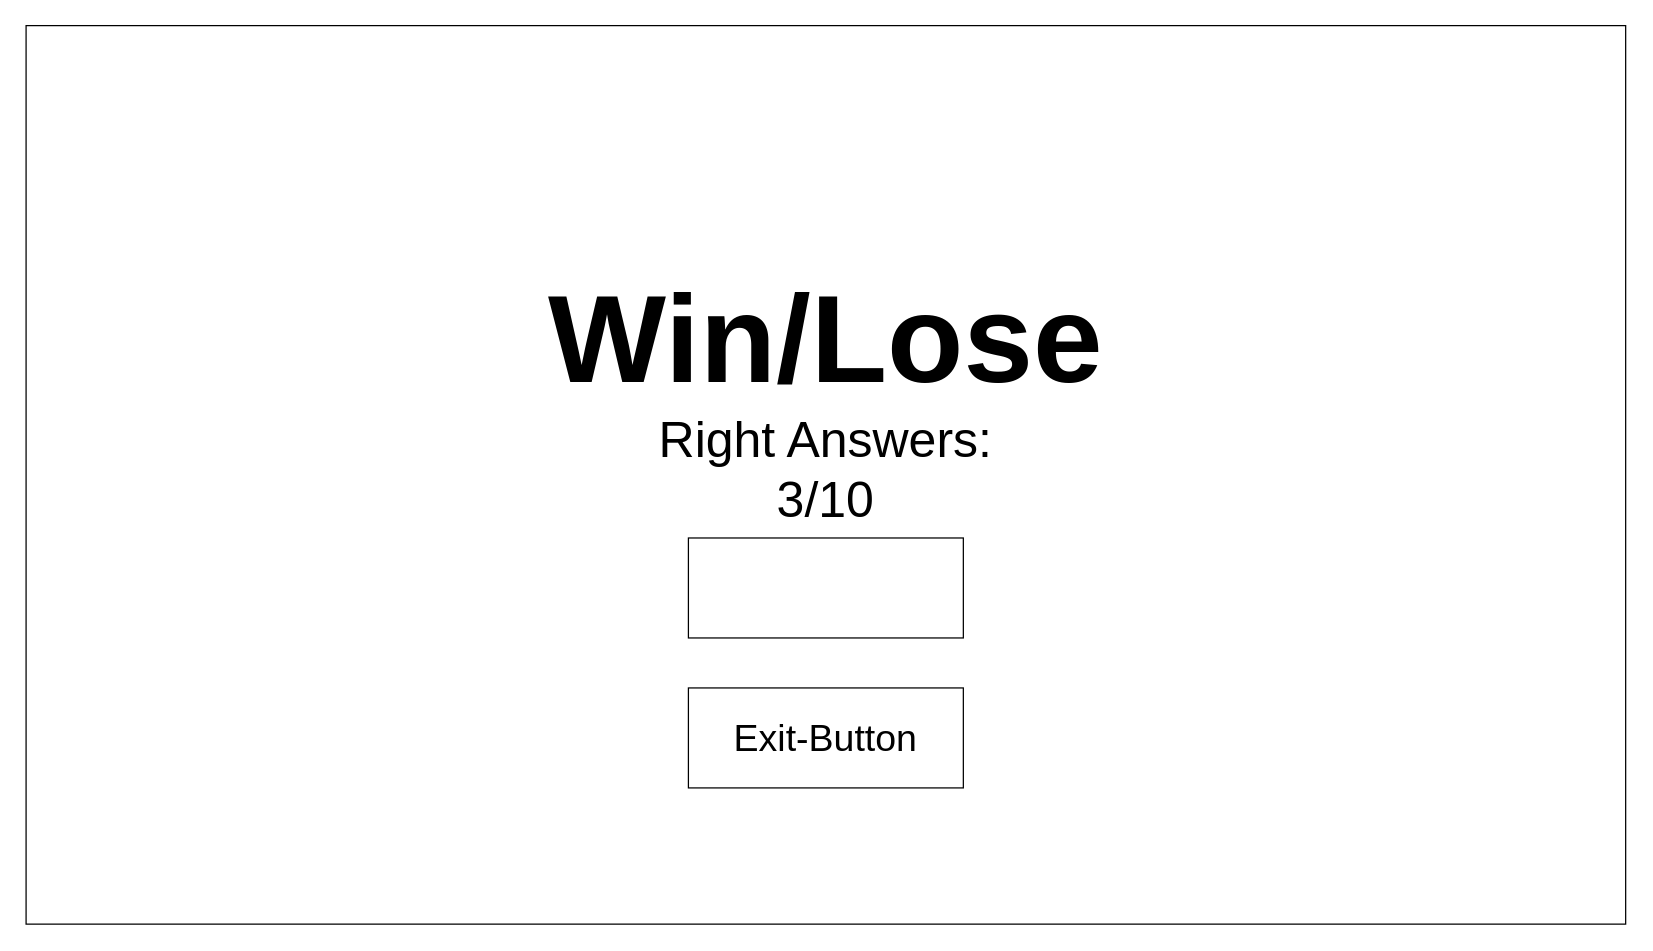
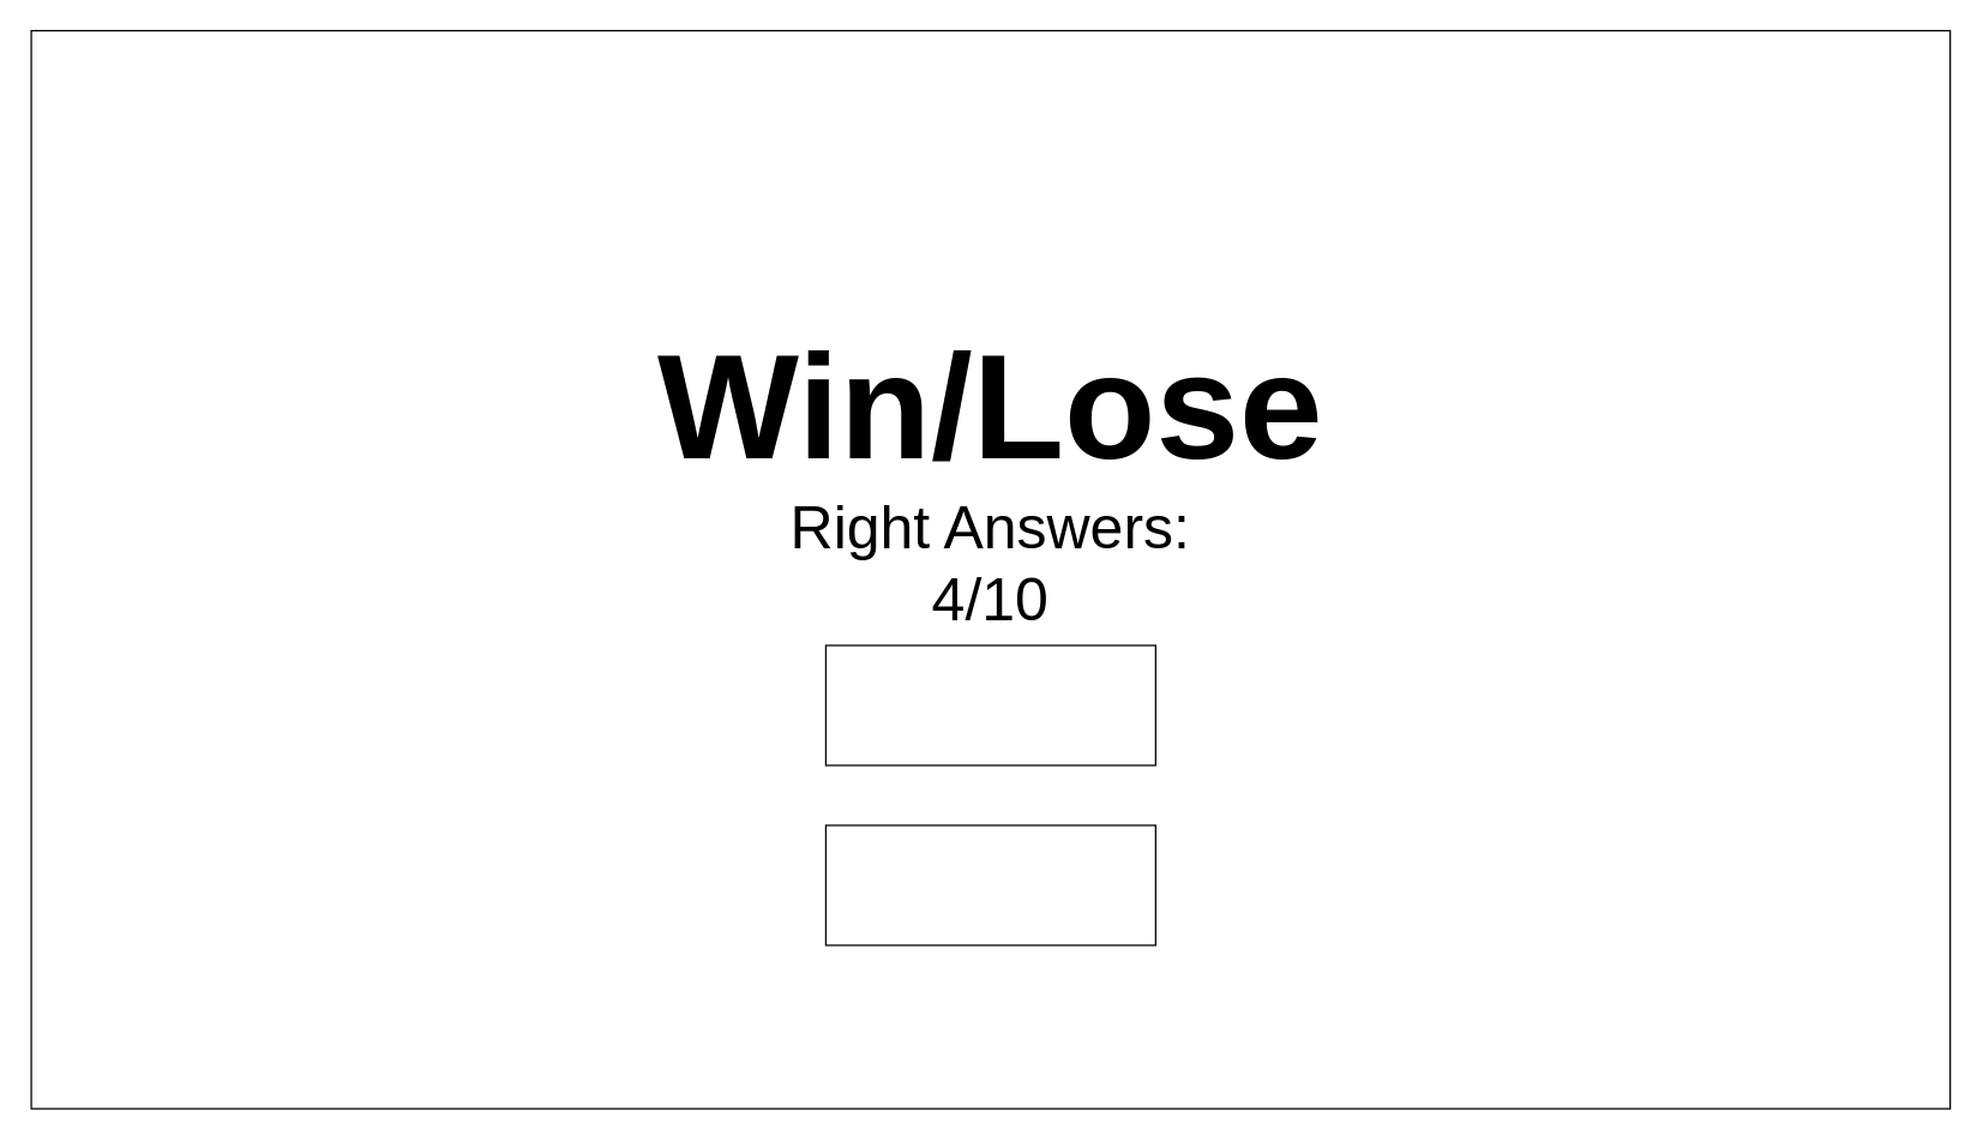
- <mxCell id="9" value="&lt;font style=&quot;font-size: 40px&quot;&gt;Right Answers: 3/10&lt;/font&gt;" style="text;html=1;strokeColor=none;fillColor=none;align=center;verticalAlign=middle;whiteSpace=wrap;rounded=0;" vertex="1" parent="1"><mxGeometry x="510" y="330" width="300" height="90" as="geometry" /></mxCell>
+ <mxCell id="9" value="&lt;font style=&quot;font-size: 40px&quot;&gt;Right Answers: 4/10&lt;/font&gt;" style="text;html=1;strokeColor=none;fillColor=none;align=center;verticalAlign=middle;whiteSpace=wrap;rounded=0;" vertex="1" parent="1"><mxGeometry x="510" y="330" width="300" height="90" as="geometry" /></mxCell>
- <mxCell id="6" value="&lt;font style=&quot;font-size: 30px&quot;&gt;Exit-Button&lt;/font&gt;" style="text;html=1;strokeColor=none;fillColor=none;align=center;verticalAlign=middle;whiteSpace=wrap;rounded=0;" parent="4" vertex="1"><mxGeometry width="220" height="80" as="geometry" /></mxCell>
